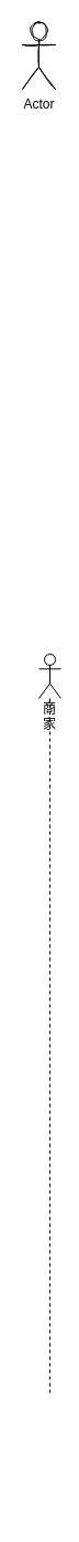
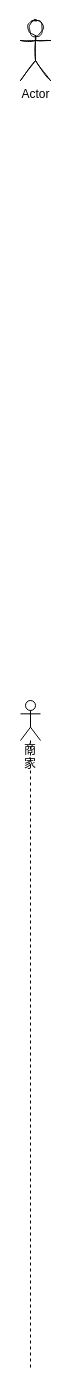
- <mxCell id="3" value="商家" style="shape=umlLifeline;participant=umlActor;perimeter=lifelinePerimeter;whiteSpace=wrap;html=1;container=1;collapsible=0;recursiveResize=0;verticalAlign=top;spacingTop=36;outlineConnect=0;rounded=0;sketch=0;" vertex="1" parent="1"><mxGeometry x="35" y="590" width="20" height="670" as="geometry" /></mxCell>
+ <mxCell id="3" value="商家" style="shape=umlLifeline;participant=umlActor;perimeter=lifelinePerimeter;whiteSpace=wrap;html=1;container=1;collapsible=0;recursiveResize=0;verticalAlign=top;spacingTop=36;outlineConnect=0;rounded=0;sketch=0;" vertex="1" parent="1"><mxGeometry width="20" height="670" as="geometry" x="20" y="700" /></mxCell>
